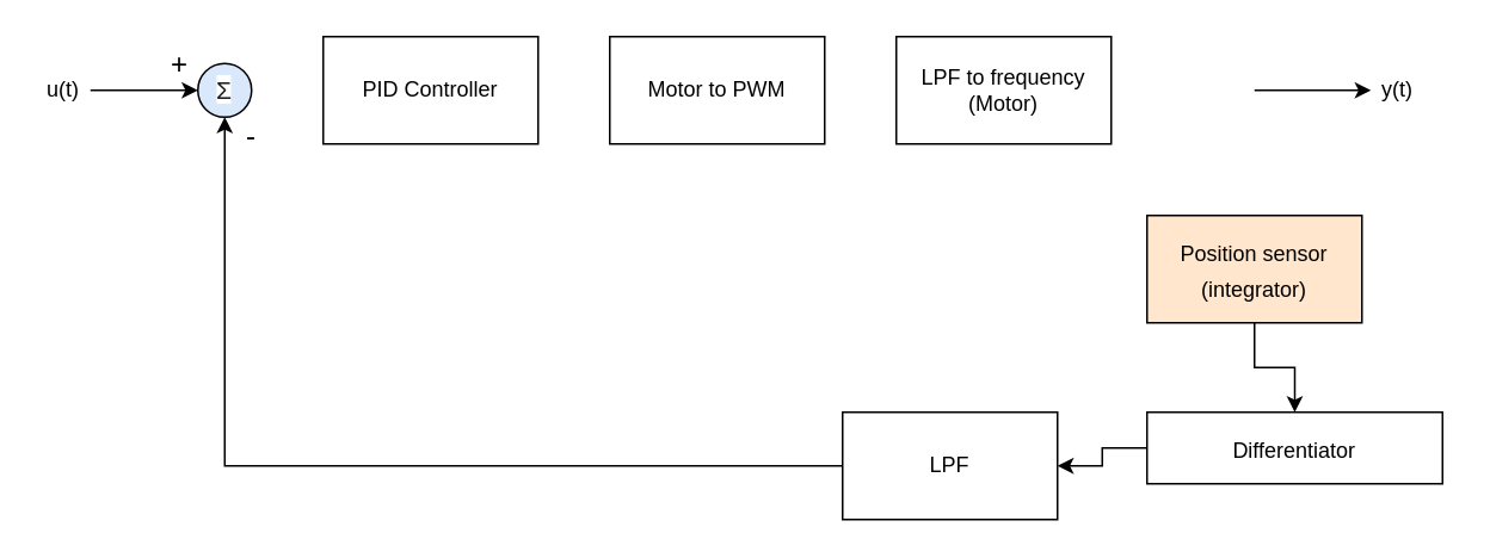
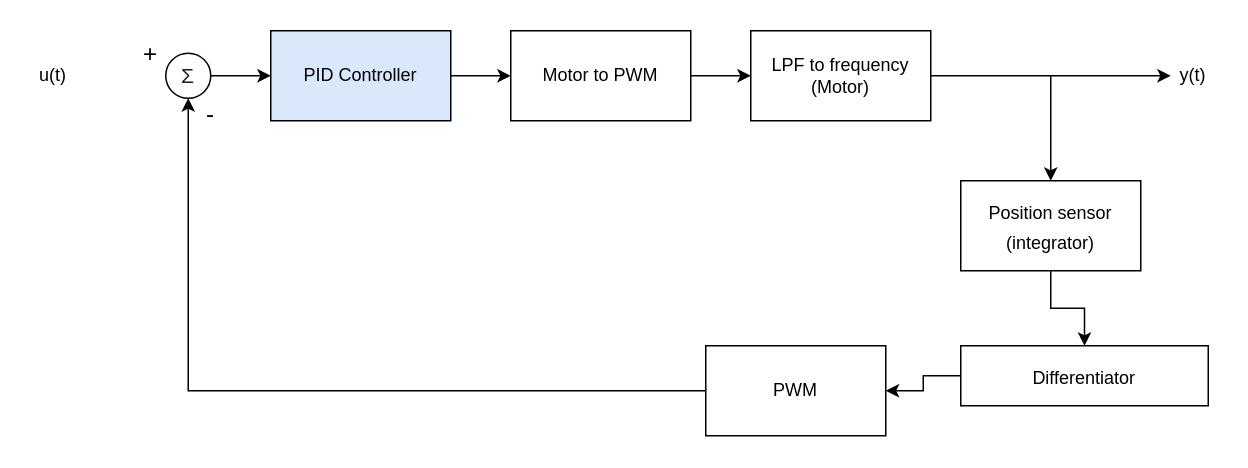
- <mxCell id="10" value="" style="endArrow=classic;html=1;rounded=0;entryX=0;entryY=0.5;entryDx=0;entryDy=0;exitX=1;exitY=0.5;exitDx=0;exitDy=0;" edge="1" parent="1" source="20" target="9"><mxGeometry width="50" height="50" relative="1" as="geometry"><mxPoint x="60" y="50" as="sourcePoint" /><mxPoint x="370" y="80" as="targetPoint" /></mxGeometry></mxCell>
- <mxCell id="9" value="&lt;span style=&quot;color: rgb(32, 33, 34); font-family: sans-serif; font-size: 14px; text-align: start; background-color: rgb(255, 255, 255);&quot;&gt;Σ&lt;/span&gt;" style="ellipse;whiteSpace=wrap;html=1;aspect=fixed;fillColor=#dae8fc;" vertex="1" parent="1"><mxGeometry x="110" y="35" width="30" height="30" as="geometry" /></mxCell>
+ <mxCell id="9" value="&lt;span style=&quot;color: rgb(32, 33, 34); font-family: sans-serif; font-size: 14px; text-align: start; background-color: rgb(255, 255, 255);&quot;&gt;Σ&lt;/span&gt;" style="ellipse;whiteSpace=wrap;html=1;aspect=fixed;" vertex="1" parent="1"><mxGeometry x="110" y="35" width="30" height="30" as="geometry" /></mxCell>
+ <mxCell id="8" value="" style="edgeStyle=orthogonalEdgeStyle;rounded=0;orthogonalLoop=1;jettySize=auto;html=1;" edge="1" parent="1" source="9" target="3"><mxGeometry relative="1" as="geometry" /></mxCell>
- <mxCell id="3" value="PID Controller" style="rounded=0;whiteSpace=wrap;html=1;" vertex="1" parent="1"><mxGeometry x="180" y="20" width="120" height="60" as="geometry" /></mxCell>
+ <mxCell id="3" value="PID Controller" style="rounded=0;whiteSpace=wrap;html=1;fillColor=#dae8fc;" vertex="1" parent="1"><mxGeometry x="180" y="20" width="120" height="60" as="geometry" /></mxCell>
+ <mxCell id="2" value="" style="edgeStyle=orthogonalEdgeStyle;rounded=0;orthogonalLoop=1;jettySize=auto;html=1;" edge="1" parent="1" source="3" target="5"><mxGeometry relative="1" as="geometry" /></mxCell>
+ <mxCell id="4" value="" style="edgeStyle=orthogonalEdgeStyle;rounded=0;orthogonalLoop=1;jettySize=auto;html=1;" edge="1" parent="1" source="5" target="7"><mxGeometry relative="1" as="geometry" /></mxCell>
+ <mxCell id="6" style="edgeStyle=orthogonalEdgeStyle;rounded=0;orthogonalLoop=1;jettySize=auto;html=1;entryX=0.5;entryY=0;entryDx=0;entryDy=0;fontSize=16;" edge="1" parent="1" source="7" target="14"><mxGeometry relative="1" as="geometry" /></mxCell>
- <mxCell id="21" value="y(t)" style="text;html=1;strokeColor=none;fillColor=none;align=center;verticalAlign=middle;whiteSpace=wrap;rounded=0;fontSize=12;" vertex="1" parent="1"><mxGeometry x="765" y="35" width="30" height="30" as="geometry" /></mxCell>
+ <mxCell id="21" value="y(t)" style="text;html=1;strokeColor=none;fillColor=none;align=center;verticalAlign=middle;whiteSpace=wrap;rounded=0;fontSize=12;" vertex="1" parent="1"><mxGeometry x="780" y="35" width="30" height="30" as="geometry" /></mxCell>
- <mxCell id="14" value="&lt;font style=&quot;font-size: 12px;&quot;&gt;Position sensor&lt;br&gt;(integrator)&lt;br&gt;&lt;/font&gt;" style="whiteSpace=wrap;html=1;rounded=0;fontSize=16;fillColor=#ffe6cc;" vertex="1" parent="1"><mxGeometry x="640" y="120" width="120" height="60" as="geometry" /></mxCell>
+ <mxCell id="14" value="&lt;font style=&quot;font-size: 12px;&quot;&gt;Position sensor&lt;br&gt;(integrator)&lt;br&gt;&lt;/font&gt;" style="whiteSpace=wrap;html=1;rounded=0;fontSize=16;" vertex="1" parent="1"><mxGeometry x="640" y="120" width="120" height="60" as="geometry" /></mxCell>
- <mxCell id="19" value="LPF" style="rounded=0;whiteSpace=wrap;html=1;fontSize=12;" vertex="1" parent="1"><mxGeometry x="470" y="230" width="120" height="60" as="geometry" /></mxCell>
+ <mxCell id="19" value="PWM" style="rounded=0;whiteSpace=wrap;html=1;fontSize=12;" vertex="1" parent="1"><mxGeometry x="470" y="230" width="120" height="60" as="geometry" /></mxCell>
